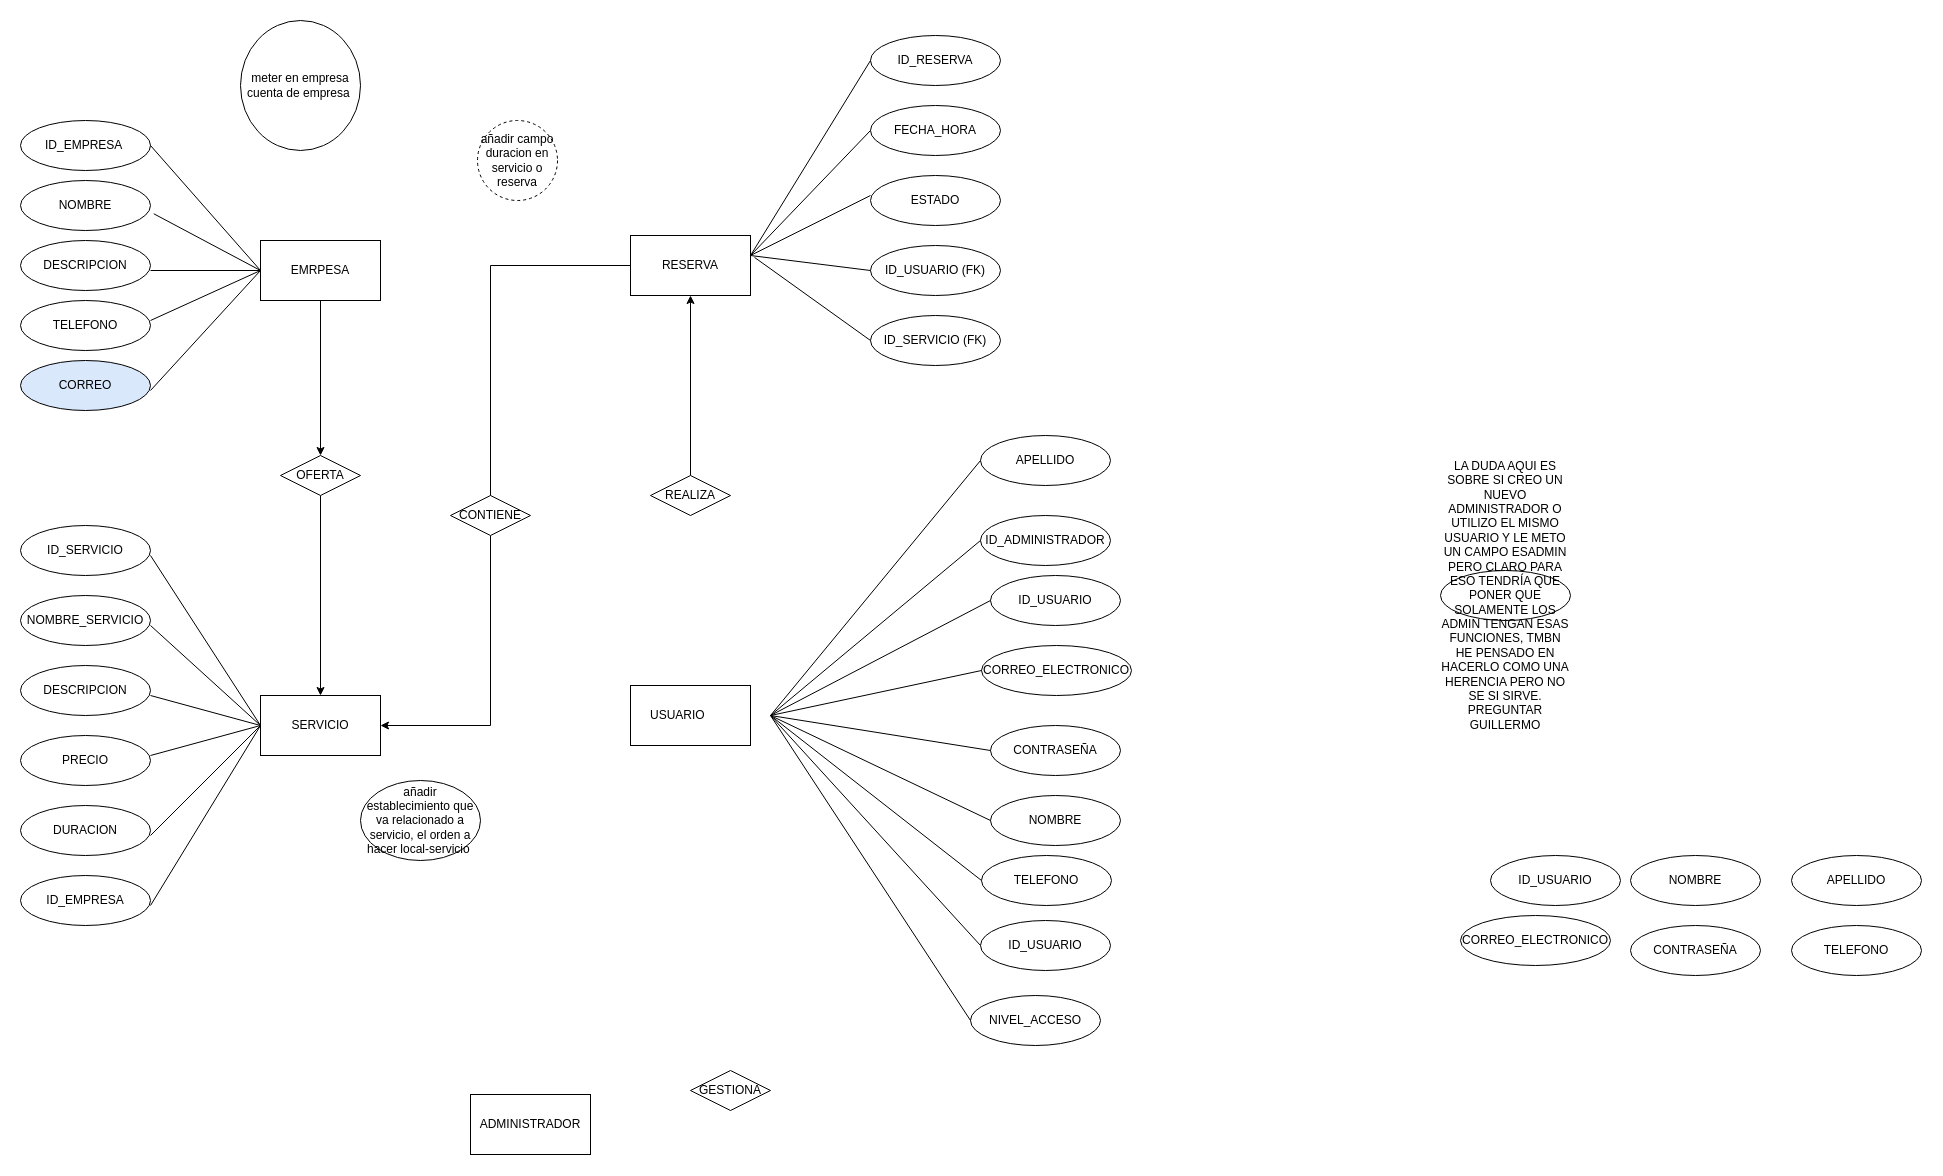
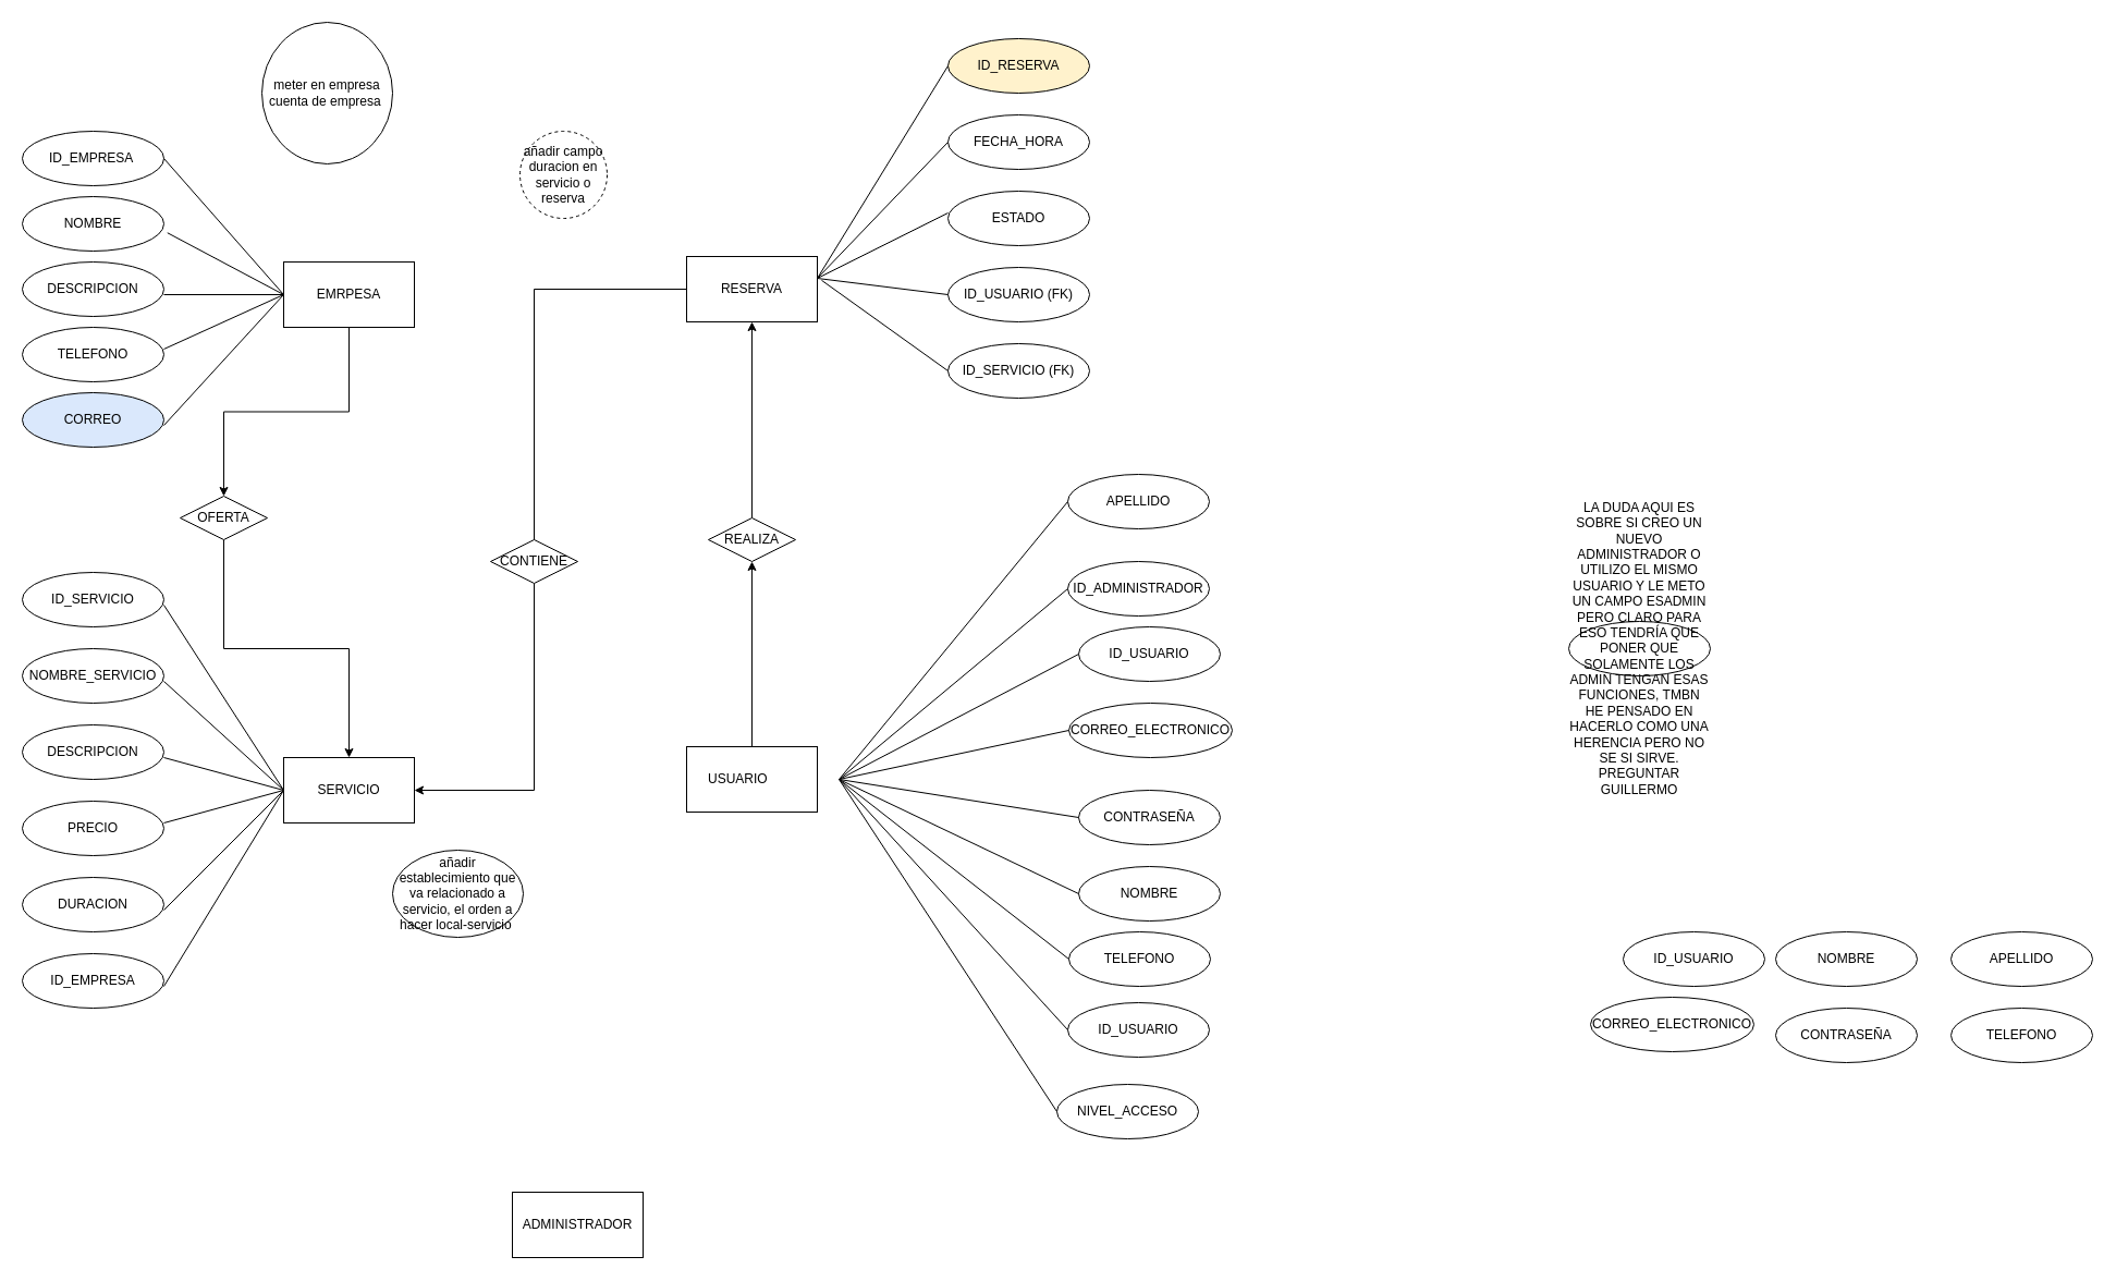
- <mxCell id="27" value="ID_RESERVA" style="ellipse;whiteSpace=wrap;html=1;" parent="1" vertex="1"><mxGeometry x="870" y="35" width="130" height="50" as="geometry" /></mxCell>
+ <mxCell id="27" value="ID_RESERVA" style="ellipse;whiteSpace=wrap;html=1;fillColor=#fff2cc;" parent="1" vertex="1"><mxGeometry x="870" y="35" width="130" height="50" as="geometry" /></mxCell>
- <mxCell id="14" value="OFERTA" style="rhombus;whiteSpace=wrap;html=1;" parent="1" vertex="1"><mxGeometry x="280" y="455" width="80" height="40" as="geometry" /></mxCell>
+ <mxCell id="14" value="OFERTA" style="rhombus;whiteSpace=wrap;html=1;" parent="1" vertex="1"><mxGeometry x="165" y="455" width="80" height="40" as="geometry" /></mxCell>
+ <mxCell id="2" style="edgeStyle=orthogonalEdgeStyle;rounded=0;orthogonalLoop=1;jettySize=auto;html=1;entryX=0.5;entryY=1;entryDx=0;entryDy=0;" parent="1" source="3" target="10" edge="1"><mxGeometry relative="1" as="geometry" /></mxCell>
- <mxCell id="15" value="GESTIONA" style="rhombus;whiteSpace=wrap;html=1;" parent="1" vertex="1"><mxGeometry x="690" y="1070" width="80" height="40" as="geometry" /></mxCell>
